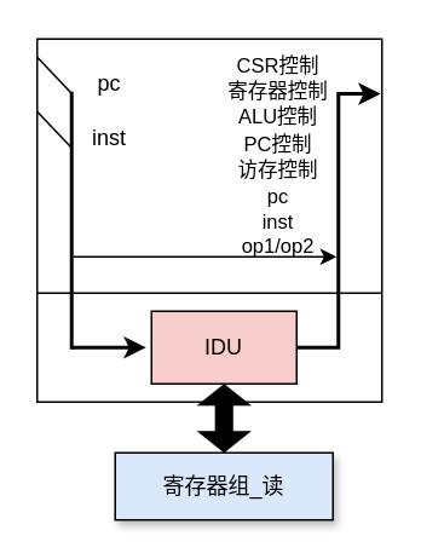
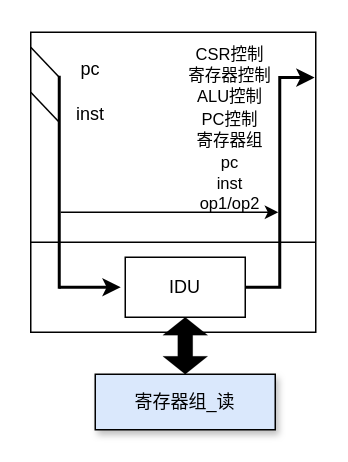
- <mxCell id="15" value="&lt;font style=&quot;font-size: 11px;&quot;&gt;CSR控制&lt;/font&gt;&lt;div&gt;&lt;span style=&quot;font-size: 11px;&quot;&gt;寄存器控制&lt;/span&gt;&lt;/div&gt;&lt;div&gt;&lt;span style=&quot;font-size: 11px;&quot;&gt;ALU控制&lt;/span&gt;&lt;/div&gt;&lt;div&gt;&lt;span style=&quot;font-size: 11px;&quot;&gt;PC控制&lt;/span&gt;&lt;/div&gt;&lt;div&gt;&lt;span style=&quot;font-size: 11px;&quot;&gt;访存控制&lt;/span&gt;&lt;/div&gt;&lt;div&gt;&lt;span style=&quot;font-size: 11px;&quot;&gt;pc&lt;/span&gt;&lt;/div&gt;&lt;div&gt;&lt;span style=&quot;font-size: 11px;&quot;&gt;inst&lt;br&gt;&lt;/span&gt;&lt;div style=&quot;font-size: 11px;&quot;&gt;op1/op2&lt;/div&gt;&lt;/div&gt;" style="text;html=1;align=center;verticalAlign=middle;whiteSpace=wrap;rounded=0;" parent="1" vertex="1"><mxGeometry x="123" y="20" width="60" height="130" as="geometry" /></mxCell>
+ <mxCell id="15" value="&lt;font style=&quot;font-size: 11px;&quot;&gt;CSR控制&lt;/font&gt;&lt;div&gt;&lt;span style=&quot;font-size: 11px;&quot;&gt;寄存器控制&lt;/span&gt;&lt;/div&gt;&lt;div&gt;&lt;span style=&quot;font-size: 11px;&quot;&gt;ALU控制&lt;/span&gt;&lt;/div&gt;&lt;div&gt;&lt;span style=&quot;font-size: 11px;&quot;&gt;PC控制&lt;/span&gt;&lt;/div&gt;&lt;div&gt;&lt;span style=&quot;font-size: 11px;&quot;&gt;寄存器组&lt;/span&gt;&lt;/div&gt;&lt;div&gt;&lt;span style=&quot;font-size: 11px;&quot;&gt;pc&lt;/span&gt;&lt;/div&gt;&lt;div&gt;&lt;span style=&quot;font-size: 11px;&quot;&gt;inst&lt;br&gt;&lt;/span&gt;&lt;div style=&quot;font-size: 11px;&quot;&gt;op1/op2&lt;/div&gt;&lt;/div&gt;" style="text;html=1;align=center;verticalAlign=middle;whiteSpace=wrap;rounded=0;" parent="1" vertex="1"><mxGeometry x="123" y="20" width="60" height="130" as="geometry" /></mxCell>
- <mxCell id="12" value="IDU" style="rounded=0;whiteSpace=wrap;html=1;fillColor=#f8cecc;" parent="1" vertex="1"><mxGeometry x="83" y="171" width="80" height="40" as="geometry" /></mxCell>
+ <mxCell id="12" value="IDU" style="rounded=0;whiteSpace=wrap;html=1;" parent="1" vertex="1"><mxGeometry x="83" y="171" width="80" height="40" as="geometry" /></mxCell>
